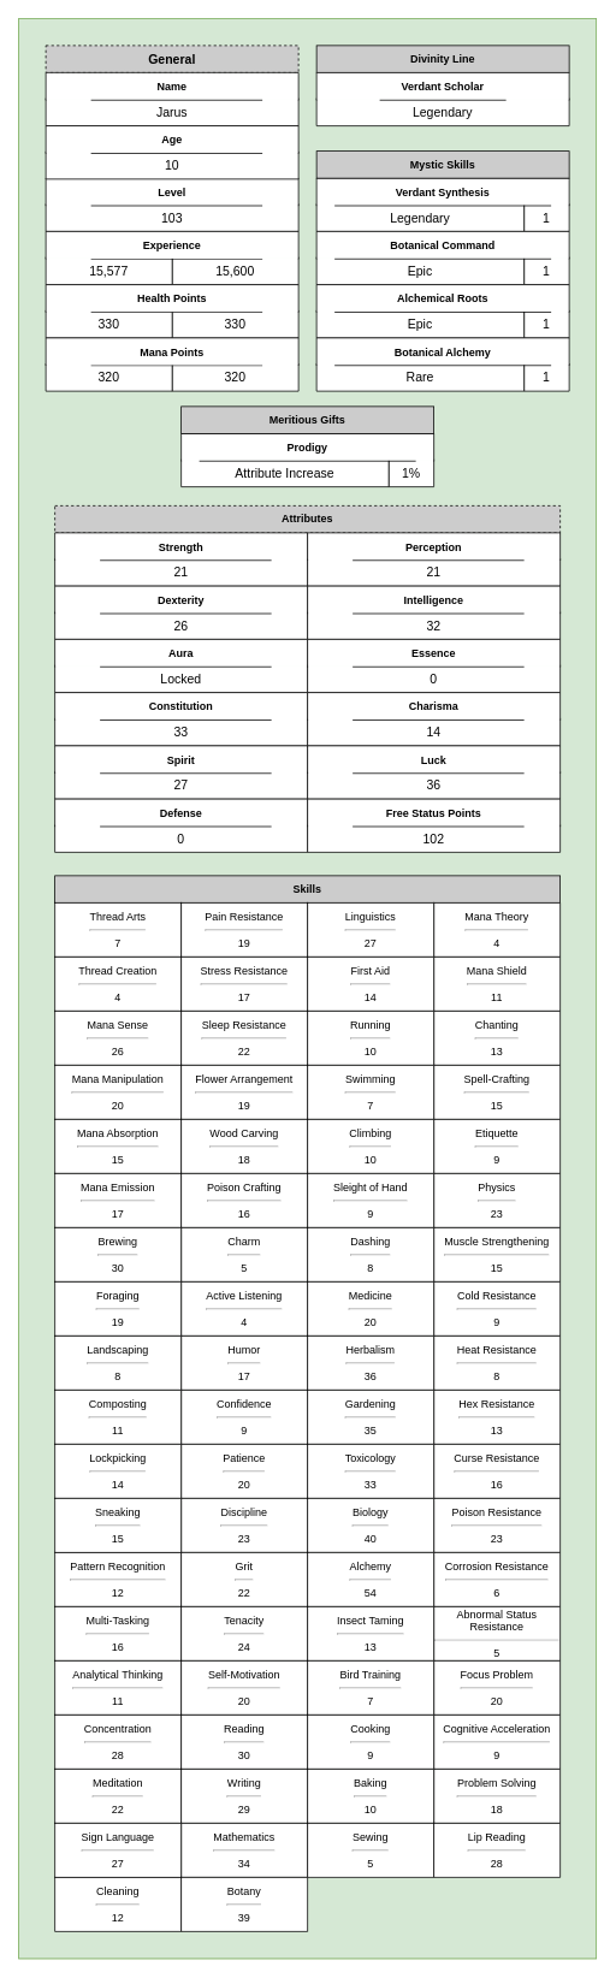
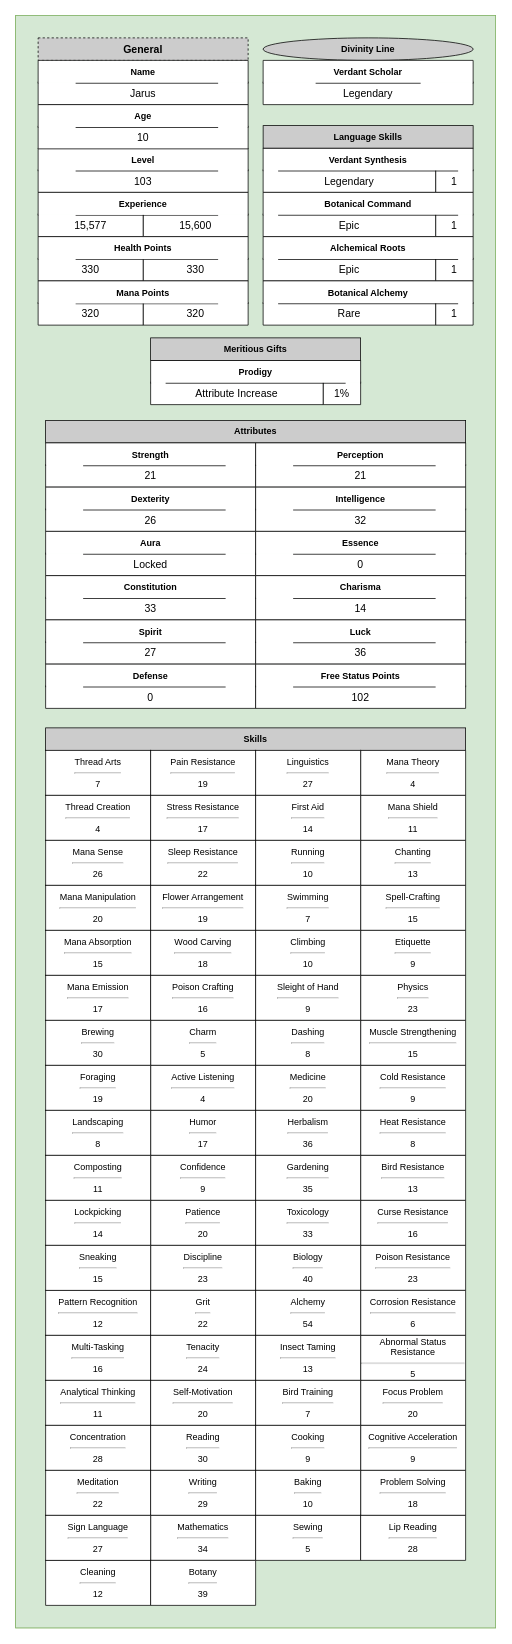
- <mxCell id="6" value="&lt;b&gt;&lt;font color=&quot;#000000&quot;&gt;Divinity Line&lt;/font&gt;&lt;/b&gt;" style="rounded=1;whiteSpace=wrap;html=1;fillColor=#CCCCCC;strokeColor=#000000;arcSize=0;" parent="1" vertex="1"><mxGeometry x="350" y="50" width="280" height="30" as="geometry" /></mxCell>
+ <mxCell id="6" value="&lt;b&gt;&lt;font color=&quot;#000000&quot;&gt;Divinity Line&lt;/font&gt;&lt;/b&gt;" style="ellipse;whiteSpace=wrap;html=1;fillColor=#CCCCCC;strokeColor=#000000;arcSize=0;" parent="1" vertex="1"><mxGeometry x="350" y="50" width="280" height="30" as="geometry" /></mxCell>
- <mxCell id="40" value="&lt;b&gt;&lt;font color=&quot;#000000&quot;&gt;Mystic Skills&lt;/font&gt;&lt;/b&gt;" style="rounded=1;whiteSpace=wrap;html=1;fillColor=#CCCCCC;strokeColor=#000000;arcSize=0;" parent="1" vertex="1"><mxGeometry x="350" y="167" width="280" height="30" as="geometry" /></mxCell>
+ <mxCell id="40" value="&lt;b&gt;&lt;font color=&quot;#000000&quot;&gt;Language Skills&lt;/font&gt;&lt;/b&gt;" style="rounded=1;whiteSpace=wrap;html=1;fillColor=#CCCCCC;strokeColor=#000000;arcSize=0;" parent="1" vertex="1"><mxGeometry x="350" y="167" width="280" height="30" as="geometry" /></mxCell>
- <mxCell id="5" value="&lt;b&gt;Attributes&lt;/b&gt;" style="rounded=1;whiteSpace=wrap;html=1;fillColor=#CCCCCC;strokeColor=#000000;fontColor=#000000;arcSize=0;dashed=1;" parent="1" vertex="1"><mxGeometry x="60" y="560" width="560" height="30" as="geometry" /></mxCell>
+ <mxCell id="5" value="&lt;b&gt;Attributes&lt;/b&gt;" style="rounded=1;whiteSpace=wrap;html=1;fillColor=#CCCCCC;strokeColor=#000000;fontColor=#000000;arcSize=0;" parent="1" vertex="1"><mxGeometry x="60" y="560" width="560" height="30" as="geometry" /></mxCell>
- <mxCell id="105" value="Hex Resistance&lt;hr&gt;13" style="shape=partialRectangle;whiteSpace=wrap;html=1;shadow=0;comic=0;pointerEvents=1;strokeColor=#000000;strokeWidth=1;fontFamily=Helvetica;fontSize=12;fillColor=#FFFFFF;fontColor=#000000;" parent="1" vertex="1"><mxGeometry x="480" y="1540" width="140" height="60" as="geometry" /></mxCell>
+ <mxCell id="105" value="Bird Resistance&lt;hr&gt;13" style="shape=partialRectangle;whiteSpace=wrap;html=1;shadow=0;comic=0;pointerEvents=1;strokeColor=#000000;strokeWidth=1;fontFamily=Helvetica;fontSize=12;fillColor=#FFFFFF;fontColor=#000000;" parent="1" vertex="1"><mxGeometry x="480" y="1540" width="140" height="60" as="geometry" /></mxCell>
